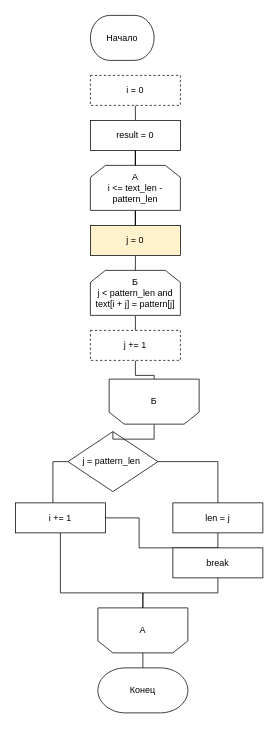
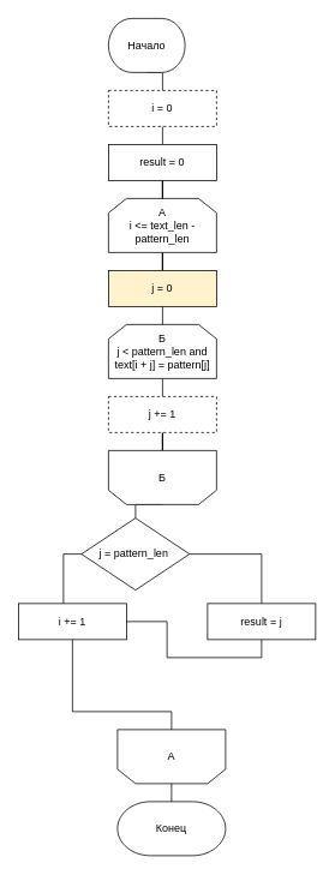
+ <mxCell id="2" style="edgeStyle=orthogonalEdgeStyle;rounded=0;orthogonalLoop=1;jettySize=auto;html=1;exitX=0.5;exitY=1;exitDx=0;exitDy=0;exitPerimeter=0;entryX=0.5;entryY=0;entryDx=0;entryDy=0;endArrow=none;endFill=0;" edge="1" parent="1" source="3" target="7"><mxGeometry relative="1" as="geometry" /></mxCell>
- <mxCell id="18" value="Б" style="shape=loopLimit;whiteSpace=wrap;html=1;direction=west;" vertex="1" parent="1"><mxGeometry x="145" y="505" width="120" height="60" as="geometry" /></mxCell>
+ <mxCell id="18" value="Б" style="shape=loopLimit;whiteSpace=wrap;html=1;direction=west;" vertex="1" parent="1"><mxGeometry x="120" y="500" width="120" height="60" as="geometry" /></mxCell>
- <mxCell id="25" value="len = j" style="rounded=0;whiteSpace=wrap;html=1;" vertex="1" parent="1"><mxGeometry x="230" y="670" width="120" height="40" as="geometry" /></mxCell>
+ <mxCell id="25" value="result = j" style="rounded=0;whiteSpace=wrap;html=1;" vertex="1" parent="1"><mxGeometry x="230" y="670" width="120" height="40" as="geometry" /></mxCell>
- <mxCell id="27" value="break" style="rounded=0;whiteSpace=wrap;html=1;" vertex="1" parent="1"><mxGeometry x="230" y="730" width="120" height="40" as="geometry" /></mxCell>
- <mxCell id="26" style="edgeStyle=orthogonalEdgeStyle;rounded=0;orthogonalLoop=1;jettySize=auto;html=1;exitX=0.5;exitY=1;exitDx=0;exitDy=0;entryX=0.5;entryY=1;entryDx=0;entryDy=0;endArrow=none;endFill=0;" edge="1" parent="1" source="27" target="19"><mxGeometry relative="1" as="geometry"><Array as="points"><mxPoint x="290" y="790" /><mxPoint x="190" y="790" /></Array></mxGeometry></mxCell>
